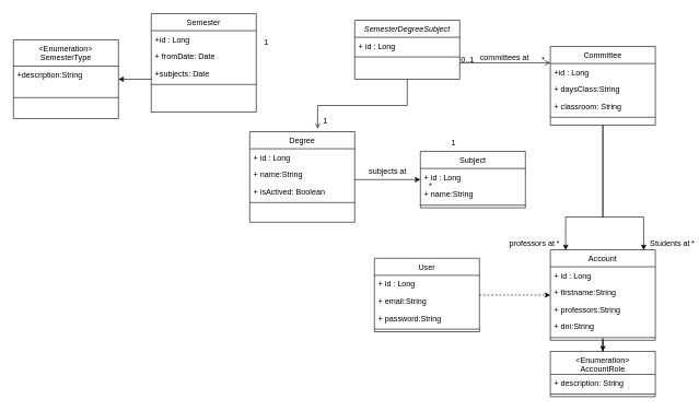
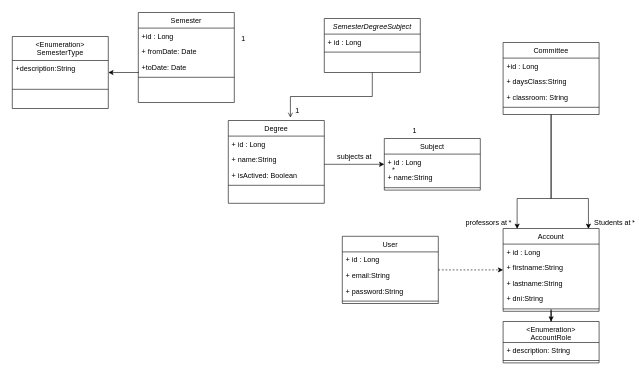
- <mxCell id="23" value="" style="endArrow=open;shadow=0;strokeWidth=1;rounded=0;endFill=1;edgeStyle=elbowEdgeStyle;elbow=vertical;" parent="1" source="3" target="18" edge="1"><mxGeometry x="0.5" y="41" relative="1" as="geometry"><mxPoint x="710" y="142" as="sourcePoint" /><mxPoint x="870" y="142" as="targetPoint" /><mxPoint x="-40" y="32" as="offset" /></mxGeometry></mxCell>
- <mxCell id="24" value="0..1" style="resizable=0;align=left;verticalAlign=bottom;labelBackgroundColor=none;fontSize=12;" parent="23" connectable="0" vertex="1"><mxGeometry x="-1" relative="1" as="geometry"><mxPoint y="4" as="offset" /></mxGeometry></mxCell>
- <mxCell id="25" value="*" style="resizable=0;align=right;verticalAlign=bottom;labelBackgroundColor=none;fontSize=12;" parent="23" connectable="0" vertex="1"><mxGeometry x="1" relative="1" as="geometry"><mxPoint x="-7" y="4" as="offset" /></mxGeometry></mxCell>
- <mxCell id="26" value="committees at" style="text;html=1;resizable=0;points=[];;align=center;verticalAlign=middle;labelBackgroundColor=none;rounded=0;shadow=0;strokeWidth=1;fontSize=12;" parent="23" vertex="1" connectable="0"><mxGeometry x="0.5" y="49" relative="1" as="geometry"><mxPoint x="-37" y="40" as="offset" /></mxGeometry></mxCell>
- <mxCell id="9" value="+subjects: Date" style="text;align=left;verticalAlign=top;spacingLeft=4;spacingRight=4;overflow=hidden;rotatable=0;points=[[0,0.5],[1,0.5]];portConstraint=eastwest;rounded=0;shadow=0;html=0;" parent="6" vertex="1"><mxGeometry y="78" width="160" height="26" as="geometry" /></mxCell>
+ <mxCell id="9" value="+toDate: Date" style="text;align=left;verticalAlign=top;spacingLeft=4;spacingRight=4;overflow=hidden;rotatable=0;points=[[0,0.5],[1,0.5]];portConstraint=eastwest;rounded=0;shadow=0;html=0;" parent="6" vertex="1"><mxGeometry y="78" width="160" height="26" as="geometry" /></mxCell>
- <mxCell id="45" value="+ professors:String" style="text;align=left;verticalAlign=top;spacingLeft=4;spacingRight=4;overflow=hidden;rotatable=0;points=[[0,0.5],[1,0.5]];portConstraint=eastwest;" parent="42" vertex="1"><mxGeometry y="78" width="160" height="26" as="geometry" /></mxCell>
+ <mxCell id="45" value="+ lastname:String" style="text;align=left;verticalAlign=top;spacingLeft=4;spacingRight=4;overflow=hidden;rotatable=0;points=[[0,0.5],[1,0.5]];portConstraint=eastwest;" parent="42" vertex="1"><mxGeometry y="78" width="160" height="26" as="geometry" /></mxCell>
